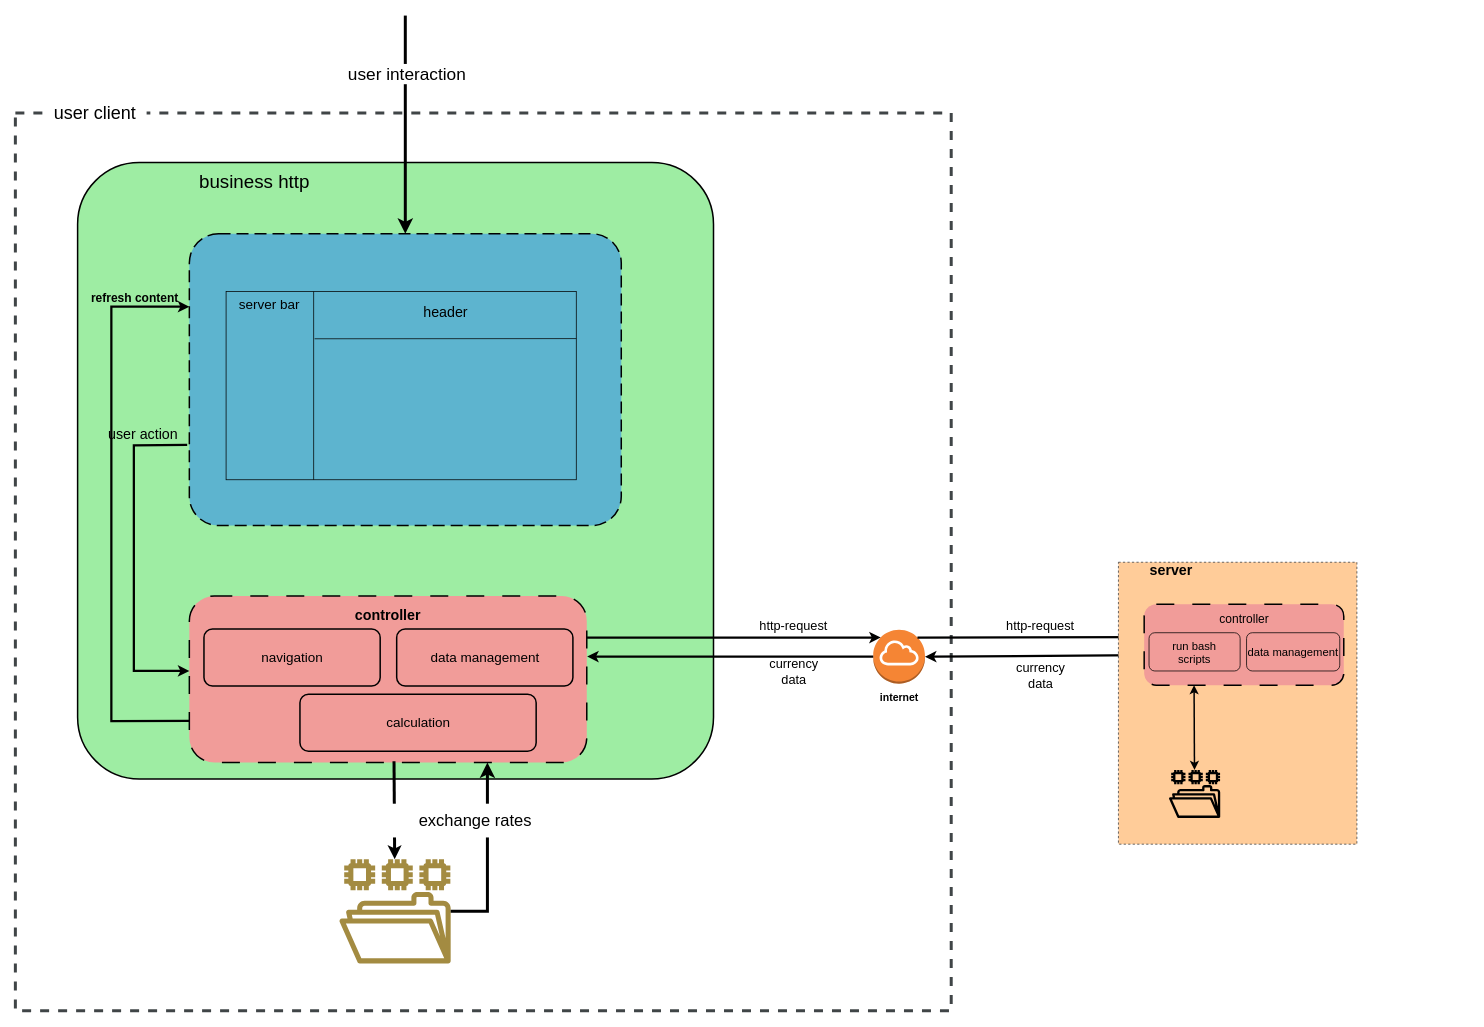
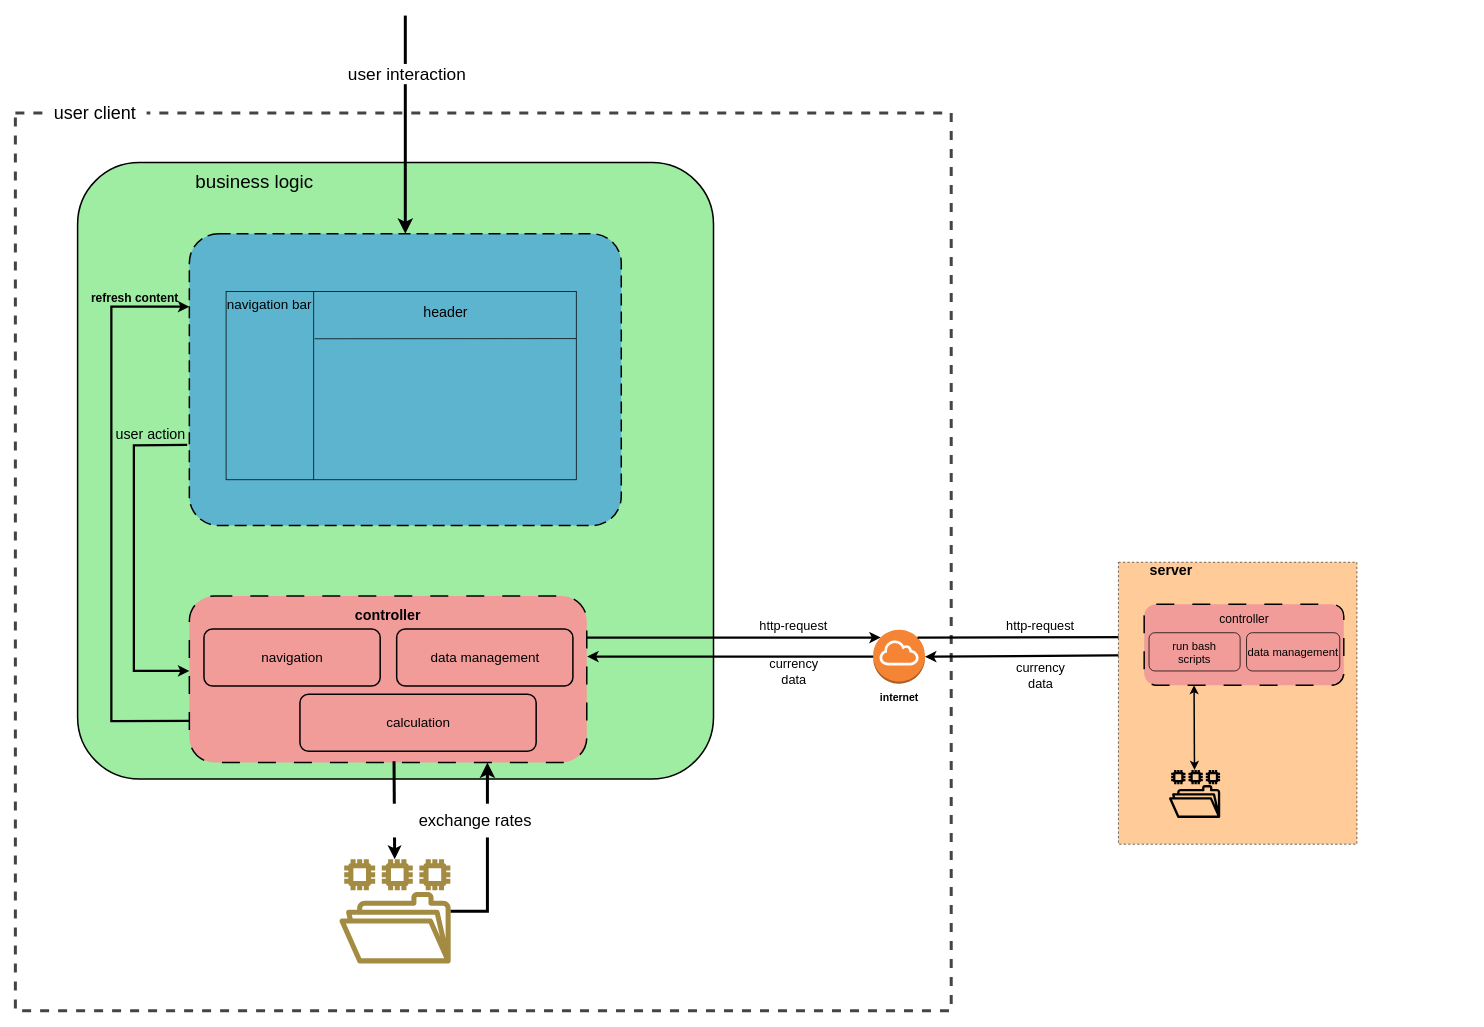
- <mxCell id="16" value="&lt;font style=&quot;font-size: 25px;&quot;&gt;business http&lt;/font&gt;" style="text;html=1;align=center;verticalAlign=middle;whiteSpace=wrap;rounded=0;" vertex="1" parent="1"><mxGeometry x="257.46" y="225" width="164" height="30" as="geometry" /></mxCell>
+ <mxCell id="16" value="&lt;font style=&quot;font-size: 25px;&quot;&gt;business logic&lt;/font&gt;" style="text;html=1;align=center;verticalAlign=middle;whiteSpace=wrap;rounded=0;" vertex="1" parent="1"><mxGeometry x="257.46" y="225" width="164" height="30" as="geometry" /></mxCell>
- <mxCell id="11" value="&lt;font style=&quot;font-size: 18px;&quot;&gt;server bar&lt;/font&gt;" style="text;html=1;align=center;verticalAlign=middle;whiteSpace=wrap;rounded=0;fontSize=16;" vertex="1" parent="5"><mxGeometry x="49" y="80" width="116" height="30" as="geometry" /></mxCell>
+ <mxCell id="11" value="&lt;font style=&quot;font-size: 18px;&quot;&gt;navigation bar&lt;/font&gt;" style="text;html=1;align=center;verticalAlign=middle;whiteSpace=wrap;rounded=0;fontSize=16;" vertex="1" parent="5"><mxGeometry x="49" y="80" width="116" height="30" as="geometry" /></mxCell>
- <mxCell id="28" value="&lt;font style=&quot;font-size: 19px;&quot;&gt;user action&lt;/font&gt;" style="text;html=1;align=center;verticalAlign=middle;whiteSpace=wrap;rounded=0;" vertex="1" parent="1"><mxGeometry x="139" y="564" width="103" height="30" as="geometry" /></mxCell>
+ <mxCell id="28" value="&lt;font style=&quot;font-size: 19px;&quot;&gt;user action&lt;/font&gt;" style="text;html=1;align=center;verticalAlign=middle;whiteSpace=wrap;rounded=0;" vertex="1" parent="1"><mxGeometry x="149" y="564" width="103" height="30" as="geometry" /></mxCell>
